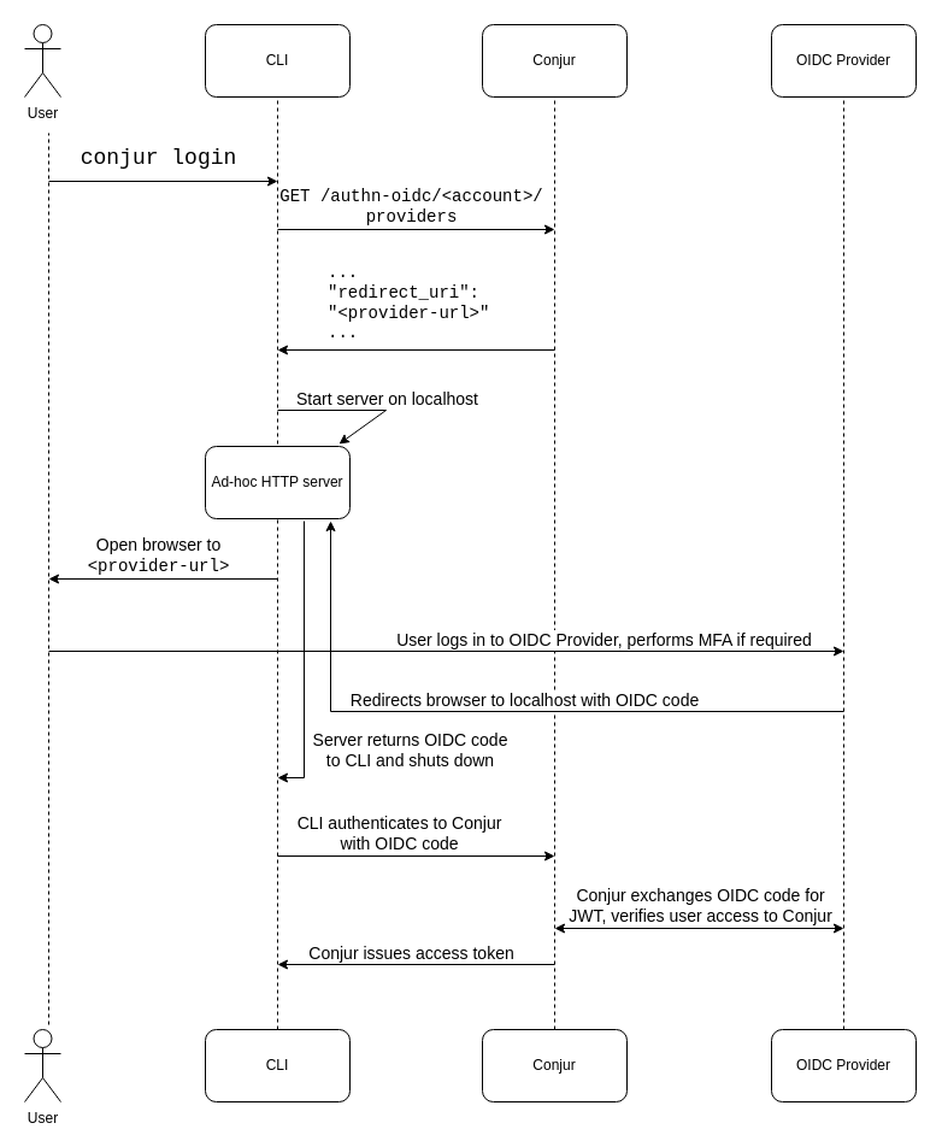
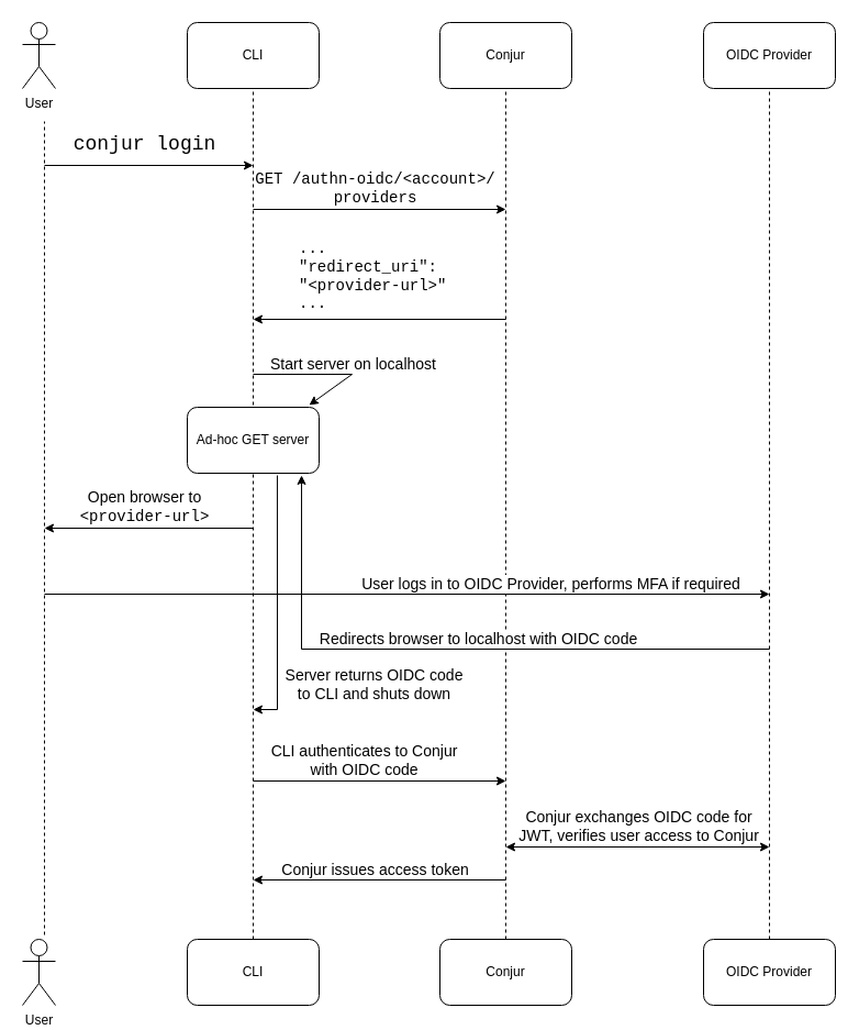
- <mxCell id="16" value="Ad-hoc HTTP server" style="rounded=1;whiteSpace=wrap;html=1;" vertex="1" parent="1"><mxGeometry x="170" y="370" width="120" height="60" as="geometry" /></mxCell>
+ <mxCell id="16" value="Ad-hoc GET server" style="rounded=1;whiteSpace=wrap;html=1;" vertex="1" parent="1"><mxGeometry x="170" y="370" width="120" height="60" as="geometry" /></mxCell>
